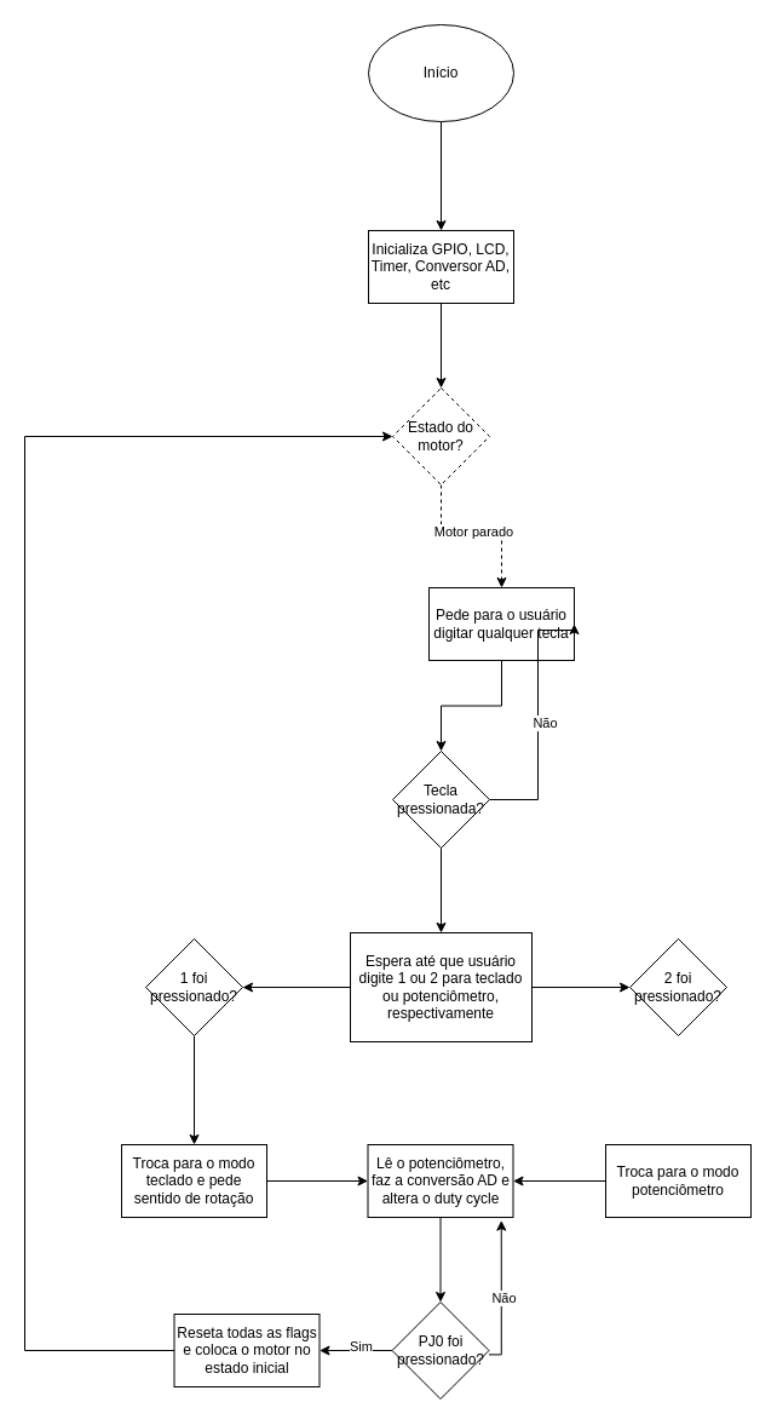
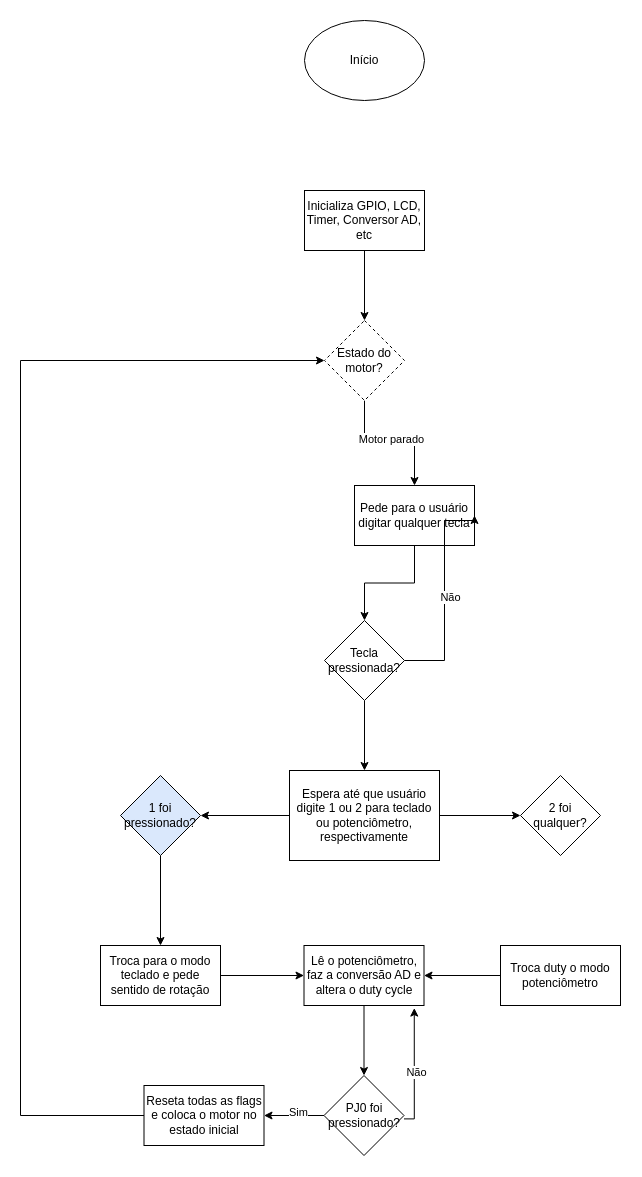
- <mxCell id="2" value="" style="edgeStyle=orthogonalEdgeStyle;rounded=0;orthogonalLoop=1;jettySize=auto;html=1;" edge="1" parent="1" source="3" target="5"><mxGeometry relative="1" as="geometry" /></mxCell>
- <mxCell id="6" value="" style="edgeStyle=orthogonalEdgeStyle;rounded=0;orthogonalLoop=1;jettySize=auto;html=1;dashed=1;" edge="1" parent="1" source="8" target="10"><mxGeometry relative="1" as="geometry" /></mxCell>
+ <mxCell id="6" value="" style="edgeStyle=orthogonalEdgeStyle;rounded=0;orthogonalLoop=1;jettySize=auto;html=1;" edge="1" parent="1" source="8" target="10"><mxGeometry relative="1" as="geometry" /></mxCell>
- <mxCell id="19" value="1 foi pressionado?" style="rhombus;whiteSpace=wrap;html=1;" vertex="1" parent="1"><mxGeometry x="120" y="775" width="80" height="80" as="geometry" /></mxCell>
+ <mxCell id="19" value="1 foi pressionado?" style="rhombus;whiteSpace=wrap;html=1;fillColor=#dae8fc;" vertex="1" parent="1"><mxGeometry x="120" y="775" width="80" height="80" as="geometry" /></mxCell>
- <mxCell id="20" value="2 foi pressionado?" style="rhombus;whiteSpace=wrap;html=1;" vertex="1" parent="1"><mxGeometry x="520" y="775" width="80" height="80" as="geometry" /></mxCell>
+ <mxCell id="20" value="2 foi qualquer?" style="rhombus;whiteSpace=wrap;html=1;" vertex="1" parent="1"><mxGeometry x="520" y="775" width="80" height="80" as="geometry" /></mxCell>
- <mxCell id="24" value="Troca para o modo potenciômetro" style="whiteSpace=wrap;html=1;" vertex="1" parent="1"><mxGeometry x="500" y="945" width="120" height="60" as="geometry" /></mxCell>
+ <mxCell id="24" value="Troca duty o modo potenciômetro" style="whiteSpace=wrap;html=1;" vertex="1" parent="1"><mxGeometry x="500" y="945" width="120" height="60" as="geometry" /></mxCell>
